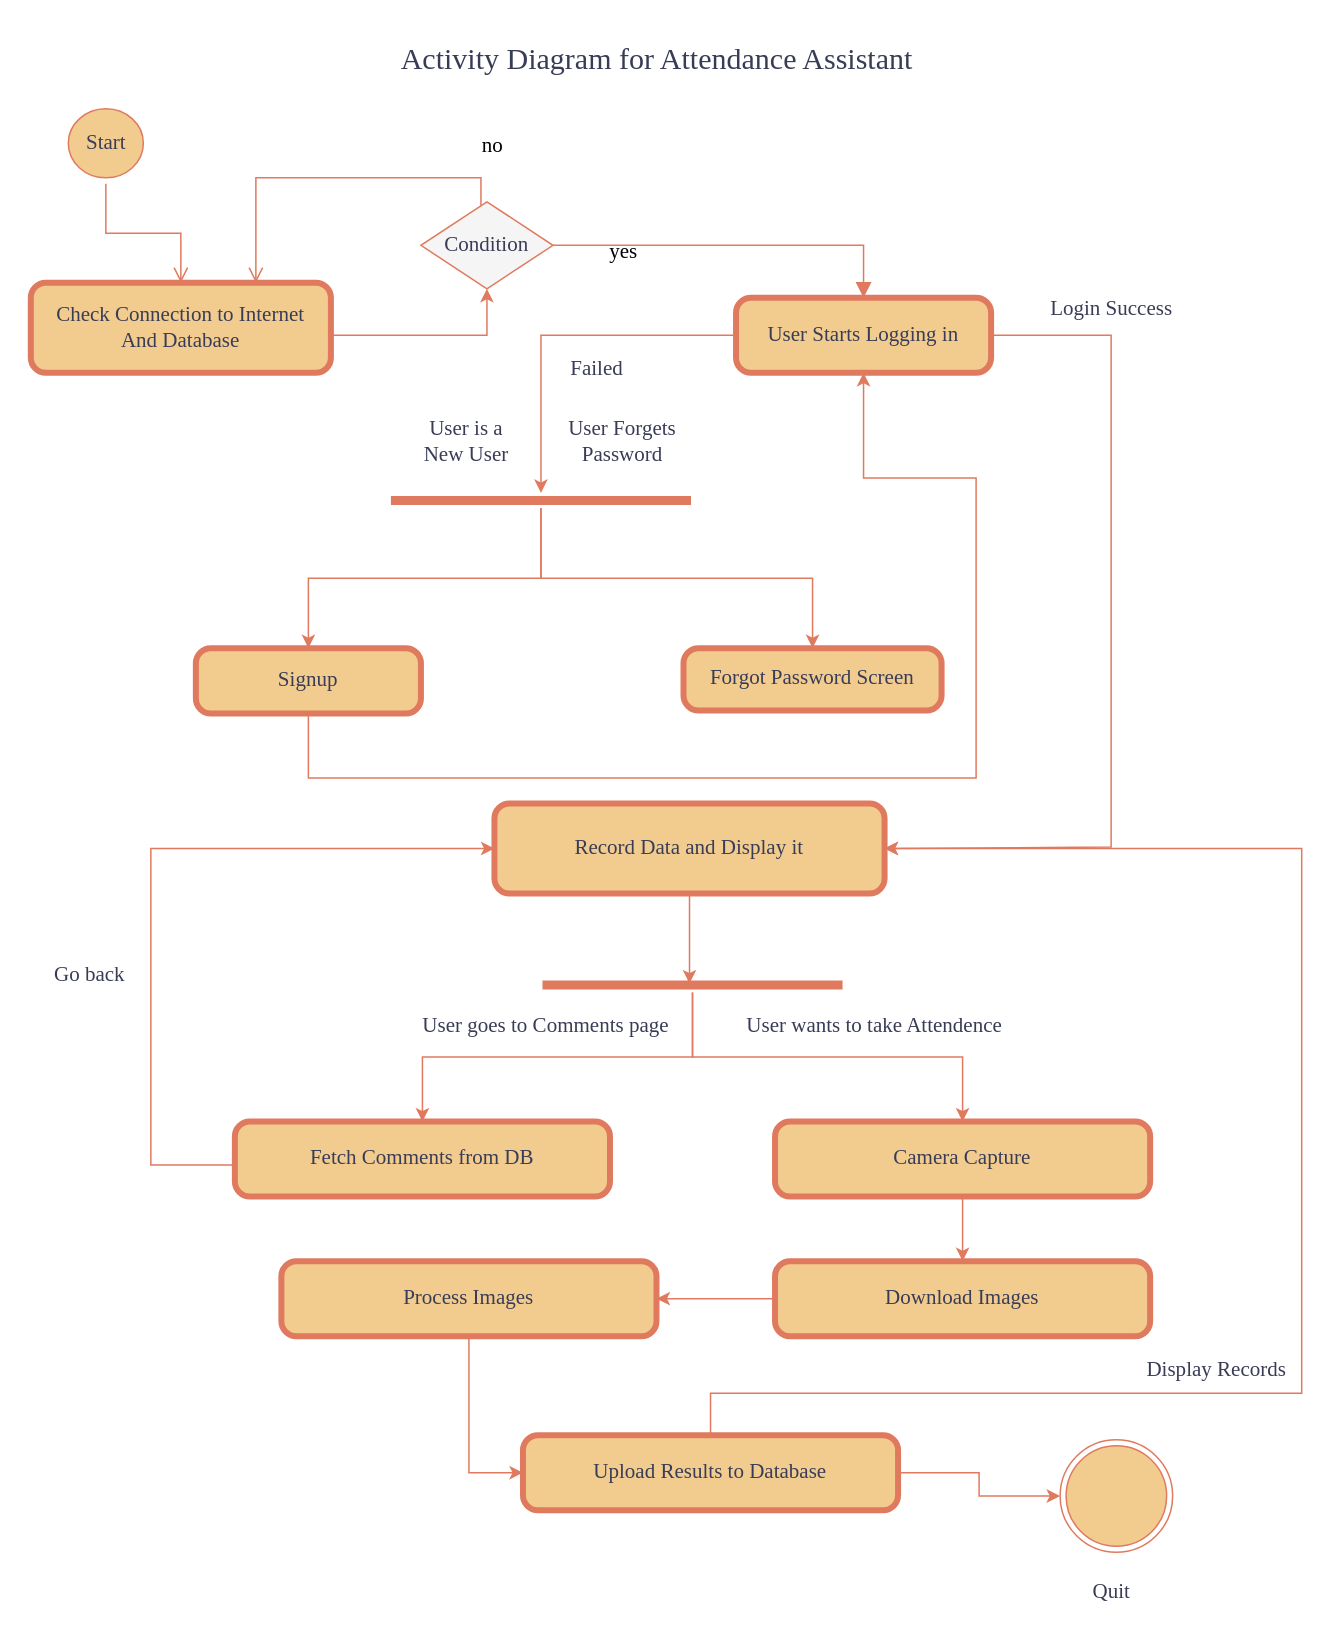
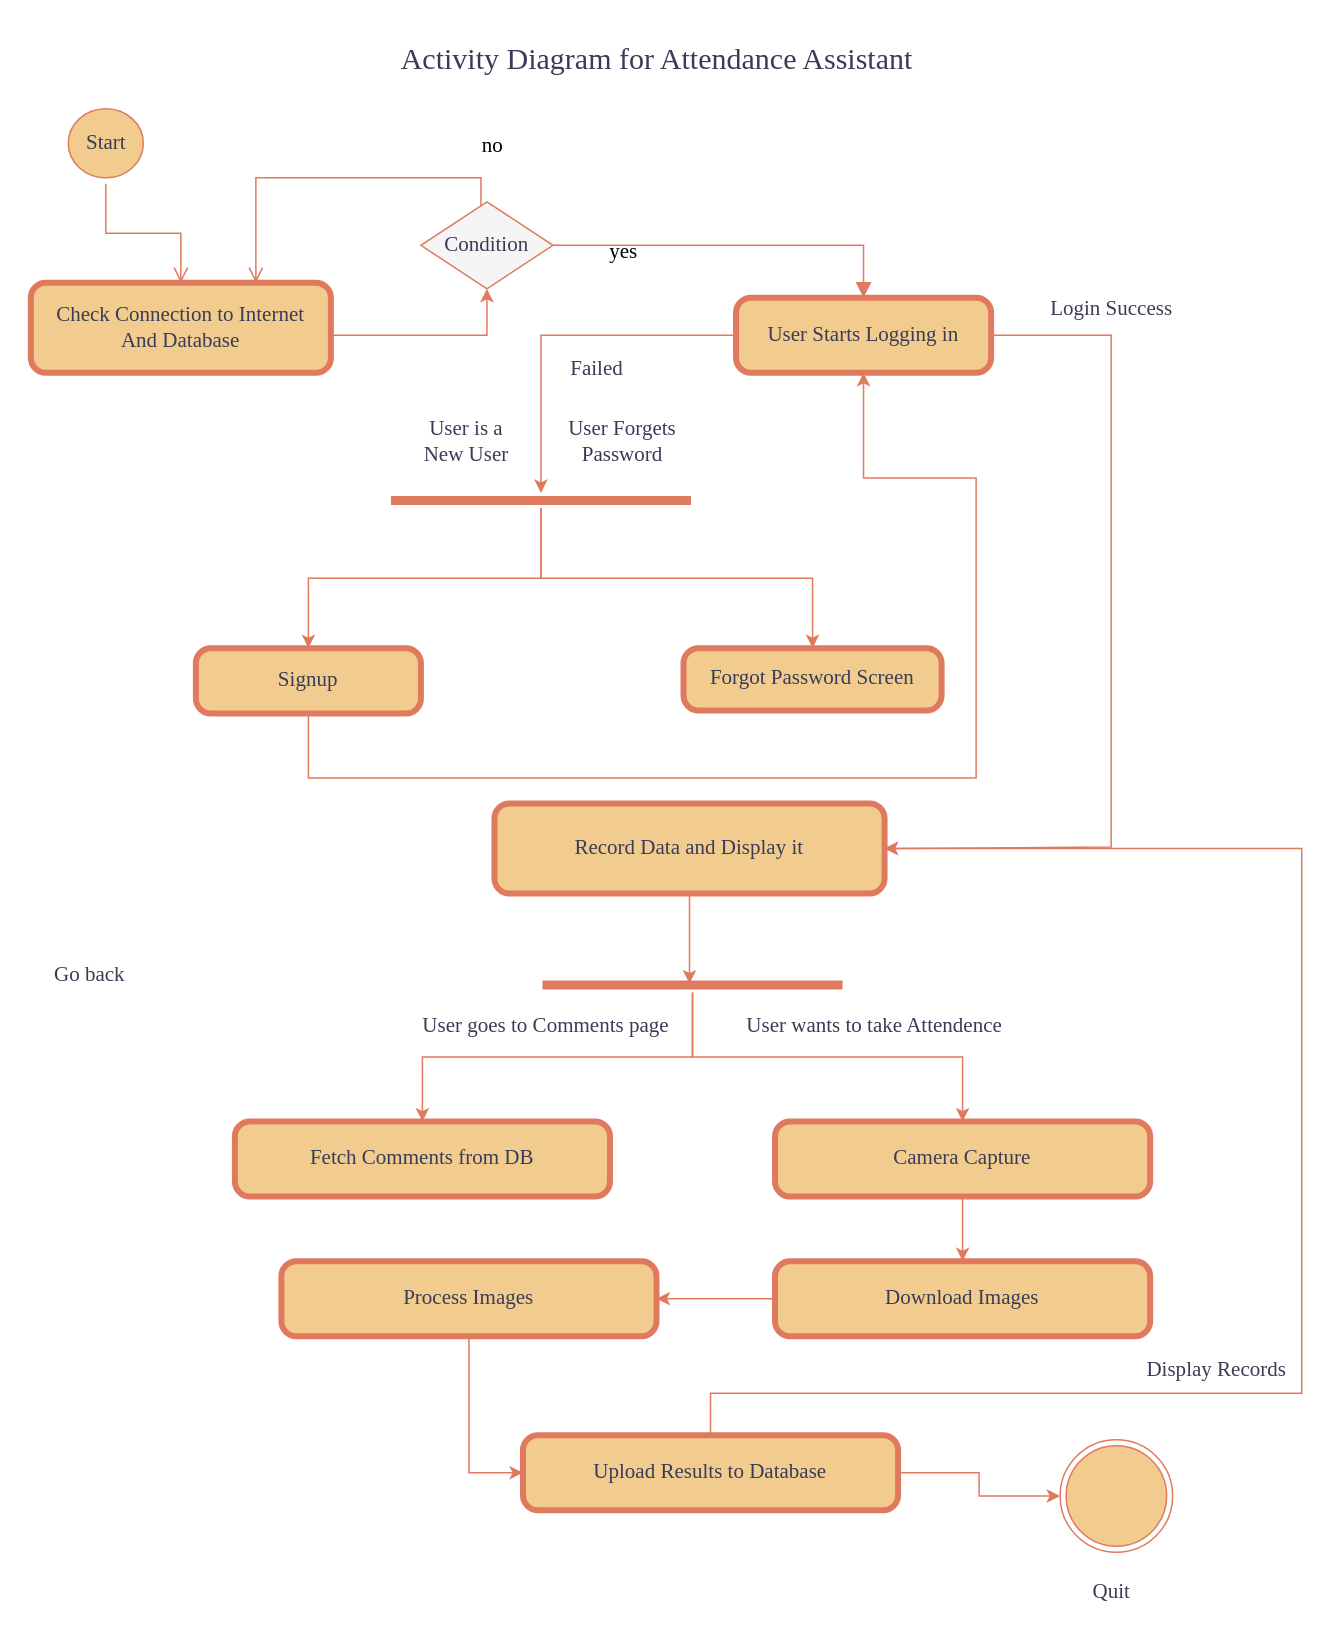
- <mxCell id="29" style="edgeStyle=orthogonalEdgeStyle;rounded=0;orthogonalLoop=1;jettySize=auto;html=1;entryX=0;entryY=0.5;entryDx=0;entryDy=0;entryPerimeter=0;strokeColor=#E07A5F;fontColor=default;fillColor=#F2CC8F;fontFamily=Product Sans;fontSource=https%3A%2F%2Ffonts.googleapis.com%2Fcss%3Ffamily%3DProduct%2BSans;fontSize=14;labelBackgroundColor=none;" edge="1" parent="1" source="30" target="23"><mxGeometry relative="1" as="geometry"><Array as="points"><mxPoint x="100" y="776" /><mxPoint x="100" y="565" /></Array></mxGeometry></mxCell>
